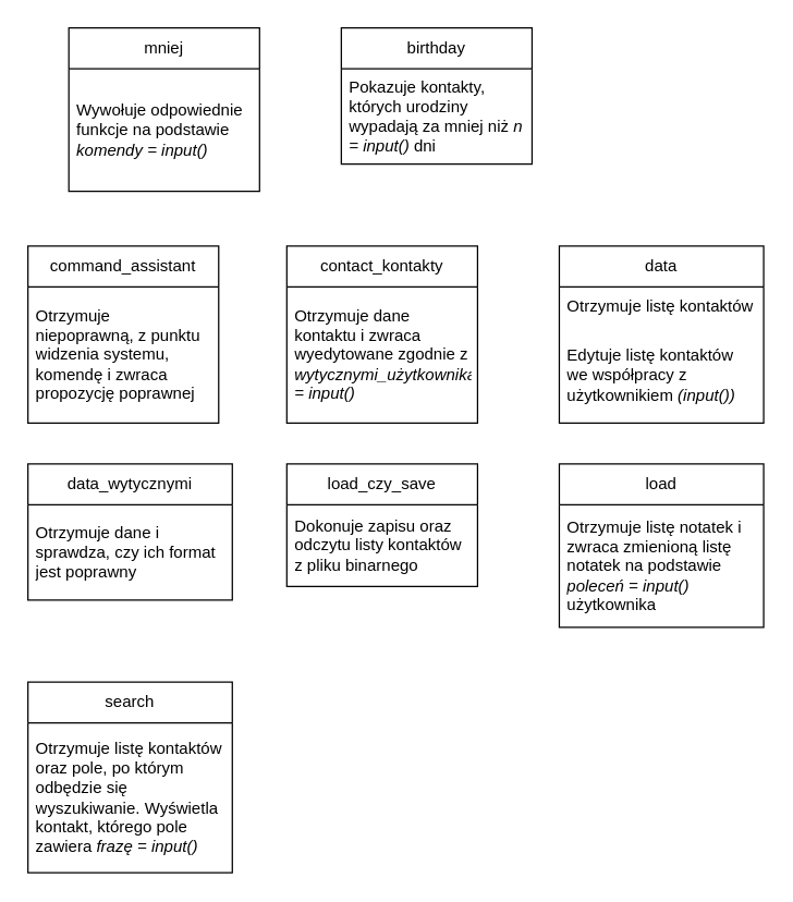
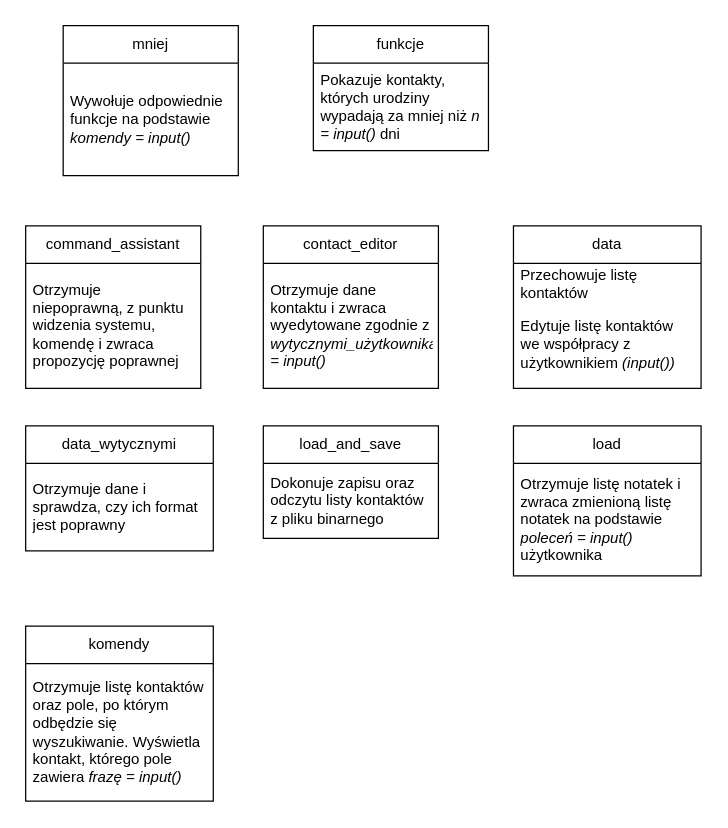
- <mxCell id="4" value="birthday" style="swimlane;fontStyle=0;childLayout=stackLayout;horizontal=1;startSize=30;horizontalStack=0;resizeParent=1;resizeParentMax=0;resizeLast=0;collapsible=1;marginBottom=0;whiteSpace=wrap;html=1;" vertex="1" parent="1"><mxGeometry x="250" y="20" width="140" height="100" as="geometry" /></mxCell>
+ <mxCell id="4" value="funkcje" style="swimlane;fontStyle=0;childLayout=stackLayout;horizontal=1;startSize=30;horizontalStack=0;resizeParent=1;resizeParentMax=0;resizeLast=0;collapsible=1;marginBottom=0;whiteSpace=wrap;html=1;" vertex="1" parent="1"><mxGeometry x="250" y="20" width="140" height="100" as="geometry" /></mxCell>
- <mxCell id="8" value="contact_kontakty" style="swimlane;fontStyle=0;childLayout=stackLayout;horizontal=1;startSize=30;horizontalStack=0;resizeParent=1;resizeParentMax=0;resizeLast=0;collapsible=1;marginBottom=0;whiteSpace=wrap;html=1;" vertex="1" parent="1"><mxGeometry x="210" y="180" width="140" height="130" as="geometry" /></mxCell>
+ <mxCell id="8" value="contact_editor" style="swimlane;fontStyle=0;childLayout=stackLayout;horizontal=1;startSize=30;horizontalStack=0;resizeParent=1;resizeParentMax=0;resizeLast=0;collapsible=1;marginBottom=0;whiteSpace=wrap;html=1;" vertex="1" parent="1"><mxGeometry x="210" y="180" width="140" height="130" as="geometry" /></mxCell>
- <mxCell id="11" value="Otrzymuje listę kontaktów" style="text;strokeColor=none;fillColor=none;align=left;verticalAlign=middle;spacingLeft=4;spacingRight=4;overflow=hidden;points=[[0,0.5],[1,0.5]];portConstraint=eastwest;rotatable=0;whiteSpace=wrap;html=1;" vertex="1" parent="10"><mxGeometry y="30" width="150" height="30" as="geometry" /></mxCell>
+ <mxCell id="11" value="Przechowuje listę kontaktów" style="text;strokeColor=none;fillColor=none;align=left;verticalAlign=middle;spacingLeft=4;spacingRight=4;overflow=hidden;points=[[0,0.5],[1,0.5]];portConstraint=eastwest;rotatable=0;whiteSpace=wrap;html=1;" vertex="1" parent="10"><mxGeometry y="30" width="150" height="30" as="geometry" /></mxCell>
- <mxCell id="15" value="load_czy_save" style="swimlane;fontStyle=0;childLayout=stackLayout;horizontal=1;startSize=30;horizontalStack=0;resizeParent=1;resizeParentMax=0;resizeLast=0;collapsible=1;marginBottom=0;whiteSpace=wrap;html=1;" vertex="1" parent="1"><mxGeometry x="210" y="340" width="140" height="90" as="geometry" /></mxCell>
+ <mxCell id="15" value="load_and_save" style="swimlane;fontStyle=0;childLayout=stackLayout;horizontal=1;startSize=30;horizontalStack=0;resizeParent=1;resizeParentMax=0;resizeLast=0;collapsible=1;marginBottom=0;whiteSpace=wrap;html=1;" vertex="1" parent="1"><mxGeometry x="210" y="340" width="140" height="90" as="geometry" /></mxCell>
- <mxCell id="19" value="search" style="swimlane;fontStyle=0;childLayout=stackLayout;horizontal=1;startSize=30;horizontalStack=0;resizeParent=1;resizeParentMax=0;resizeLast=0;collapsible=1;marginBottom=0;whiteSpace=wrap;html=1;" vertex="1" parent="1"><mxGeometry x="20" y="500" width="150" height="140" as="geometry" /></mxCell>
+ <mxCell id="19" value="komendy" style="swimlane;fontStyle=0;childLayout=stackLayout;horizontal=1;startSize=30;horizontalStack=0;resizeParent=1;resizeParentMax=0;resizeLast=0;collapsible=1;marginBottom=0;whiteSpace=wrap;html=1;" vertex="1" parent="1"><mxGeometry x="20" y="500" width="150" height="140" as="geometry" /></mxCell>
